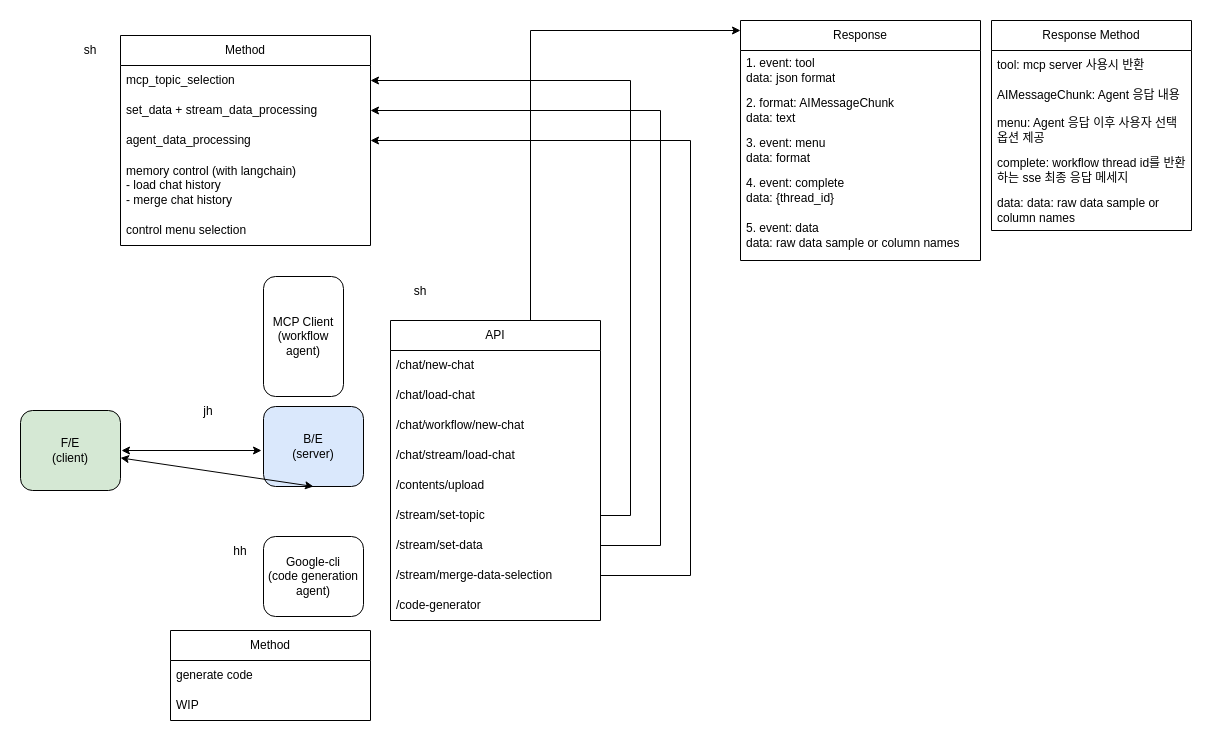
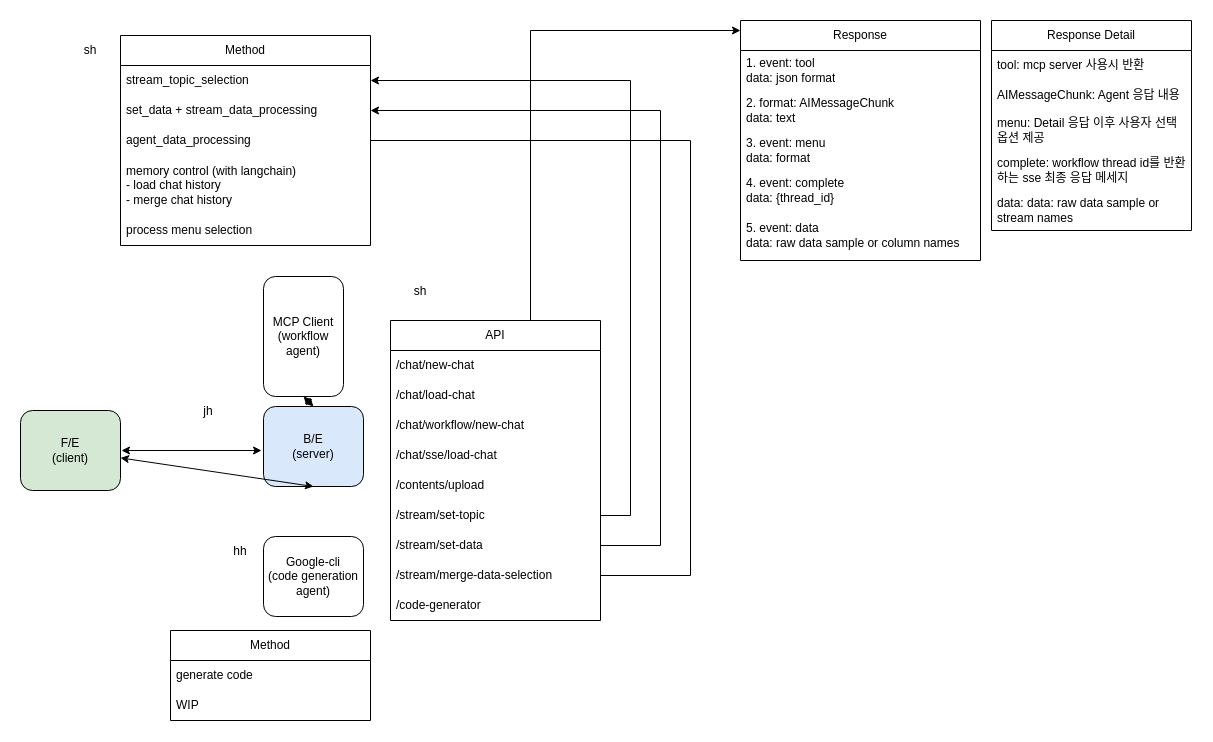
- <mxCell id="28" value="Response Method" style="swimlane;fontStyle=0;childLayout=stackLayout;horizontal=1;startSize=30;horizontalStack=0;resizeParent=1;resizeParentMax=0;resizeLast=0;collapsible=1;marginBottom=0;whiteSpace=wrap;html=1;" parent="1" vertex="1"><mxGeometry x="991" y="20" width="200" height="210" as="geometry"><mxRectangle x="300" y="60" width="60" height="30" as="alternateBounds" /></mxGeometry></mxCell>
+ <mxCell id="28" value="Response Detail" style="swimlane;fontStyle=0;childLayout=stackLayout;horizontal=1;startSize=30;horizontalStack=0;resizeParent=1;resizeParentMax=0;resizeLast=0;collapsible=1;marginBottom=0;whiteSpace=wrap;html=1;" parent="1" vertex="1"><mxGeometry x="991" y="20" width="200" height="210" as="geometry"><mxRectangle x="300" y="60" width="60" height="30" as="alternateBounds" /></mxGeometry></mxCell>
- <mxCell id="9" value="mcp_topic_selection" style="text;strokeColor=none;fillColor=none;align=left;verticalAlign=middle;spacingLeft=4;spacingRight=4;overflow=hidden;points=[[0,0.5],[1,0.5]];portConstraint=eastwest;rotatable=0;whiteSpace=wrap;html=1;" parent="8" vertex="1"><mxGeometry y="30" width="250" height="30" as="geometry" /></mxCell>
+ <mxCell id="9" value="stream_topic_selection" style="text;strokeColor=none;fillColor=none;align=left;verticalAlign=middle;spacingLeft=4;spacingRight=4;overflow=hidden;points=[[0,0.5],[1,0.5]];portConstraint=eastwest;rotatable=0;whiteSpace=wrap;html=1;" parent="8" vertex="1"><mxGeometry y="30" width="250" height="30" as="geometry" /></mxCell>
- <mxCell id="31" value="menu: Agent 응답 이후 사용자 선택 옵션 제공" style="text;strokeColor=none;fillColor=none;align=left;verticalAlign=middle;spacingLeft=4;spacingRight=4;overflow=hidden;points=[[0,0.5],[1,0.5]];portConstraint=eastwest;rotatable=0;whiteSpace=wrap;html=1;" parent="28" vertex="1"><mxGeometry y="90" width="200" height="40" as="geometry" /></mxCell>
+ <mxCell id="31" value="menu: Detail 응답 이후 사용자 선택 옵션 제공" style="text;strokeColor=none;fillColor=none;align=left;verticalAlign=middle;spacingLeft=4;spacingRight=4;overflow=hidden;points=[[0,0.5],[1,0.5]];portConstraint=eastwest;rotatable=0;whiteSpace=wrap;html=1;" parent="28" vertex="1"><mxGeometry y="90" width="200" height="40" as="geometry" /></mxCell>
- <mxCell id="46" style="edgeStyle=orthogonalEdgeStyle;rounded=0;orthogonalLoop=1;jettySize=auto;html=1;entryX=1;entryY=0.5;entryDx=0;entryDy=0;" edge="1" parent="1" source="23" target="11"><mxGeometry relative="1" as="geometry"><Array as="points"><mxPoint x="690" y="575" /><mxPoint x="690" y="140" /></Array></mxGeometry></mxCell>
+ <mxCell id="46" style="edgeStyle=orthogonalEdgeStyle;rounded=0;orthogonalLoop=1;jettySize=auto;html=1;entryX=1;entryY=0.5;entryDx=0;entryDy=0;endArrow=none;" edge="1" parent="1" source="23" target="11"><mxGeometry relative="1" as="geometry"><Array as="points"><mxPoint x="690" y="575" /><mxPoint x="690" y="140" /></Array></mxGeometry></mxCell>
- <mxCell id="33" value="data: data: raw data sample or column names" style="text;strokeColor=none;fillColor=none;align=left;verticalAlign=middle;spacingLeft=4;spacingRight=4;overflow=hidden;points=[[0,0.5],[1,0.5]];portConstraint=eastwest;rotatable=0;whiteSpace=wrap;html=1;" vertex="1" parent="28"><mxGeometry y="170" width="200" height="40" as="geometry" /></mxCell>
+ <mxCell id="33" value="data: data: raw data sample or stream names" style="text;strokeColor=none;fillColor=none;align=left;verticalAlign=middle;spacingLeft=4;spacingRight=4;overflow=hidden;points=[[0,0.5],[1,0.5]];portConstraint=eastwest;rotatable=0;whiteSpace=wrap;html=1;" vertex="1" parent="28"><mxGeometry y="170" width="200" height="40" as="geometry" /></mxCell>
- <mxCell id="13" value="control menu selection" style="text;strokeColor=none;fillColor=none;align=left;verticalAlign=middle;spacingLeft=4;spacingRight=4;overflow=hidden;points=[[0,0.5],[1,0.5]];portConstraint=eastwest;rotatable=0;whiteSpace=wrap;html=1;" parent="8" vertex="1"><mxGeometry y="180" width="250" height="30" as="geometry" /></mxCell>
+ <mxCell id="13" value="process menu selection" style="text;strokeColor=none;fillColor=none;align=left;verticalAlign=middle;spacingLeft=4;spacingRight=4;overflow=hidden;points=[[0,0.5],[1,0.5]];portConstraint=eastwest;rotatable=0;whiteSpace=wrap;html=1;" parent="8" vertex="1"><mxGeometry y="180" width="250" height="30" as="geometry" /></mxCell>
+ <mxCell id="7" value="" style="endArrow=classic;startArrow=classic;html=1;rounded=0;entryX=0.5;entryY=1;entryDx=0;entryDy=0;exitX=0.5;exitY=0;exitDx=0;exitDy=0;" parent="1" source="3" target="4" edge="1"><mxGeometry width="50" height="50" relative="1" as="geometry"><mxPoint x="359" y="396" as="sourcePoint" /><mxPoint x="469" y="486" as="targetPoint" /></mxGeometry></mxCell>
- <mxCell id="19" value="/chat/stream/load-chat" style="text;strokeColor=none;fillColor=none;align=left;verticalAlign=middle;spacingLeft=4;spacingRight=4;overflow=hidden;points=[[0,0.5],[1,0.5]];portConstraint=eastwest;rotatable=0;whiteSpace=wrap;html=1;" parent="15" vertex="1"><mxGeometry y="120" width="210" height="30" as="geometry" /></mxCell>
+ <mxCell id="19" value="/chat/sse/load-chat" style="text;strokeColor=none;fillColor=none;align=left;verticalAlign=middle;spacingLeft=4;spacingRight=4;overflow=hidden;points=[[0,0.5],[1,0.5]];portConstraint=eastwest;rotatable=0;whiteSpace=wrap;html=1;" parent="15" vertex="1"><mxGeometry y="120" width="210" height="30" as="geometry" /></mxCell>
